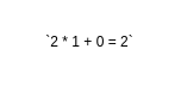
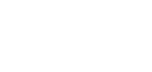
- <mxCell id="2" value="`2 * 1 + 0 = 2`" style="text;html=1;strokeColor=none;fillColor=none;align=center;verticalAlign=middle;whiteSpace=wrap;rounded=0;" parent="1" vertex="1"><mxGeometry x="20" y="20" width="110" height="30" as="geometry" /></mxCell>
